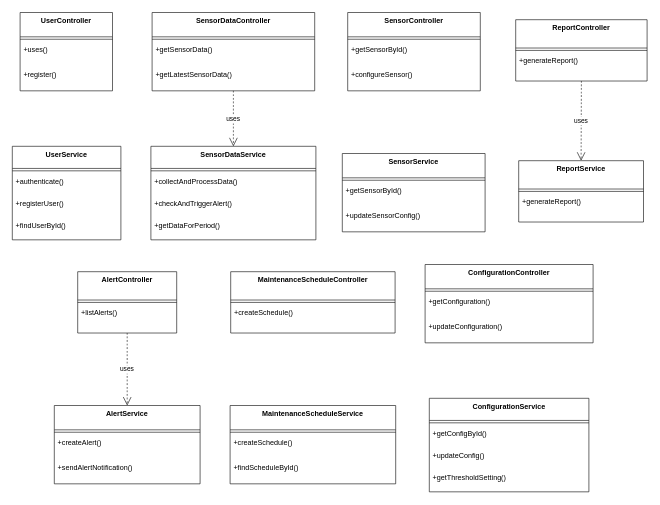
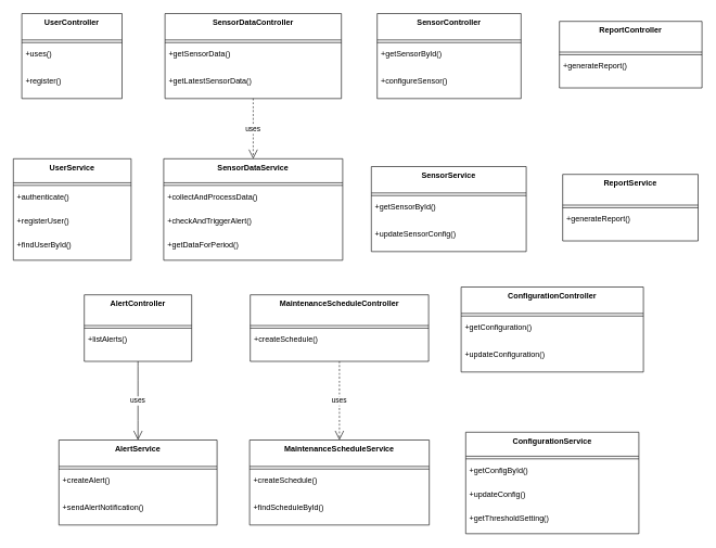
- <mxCell id="58" value="uses" style="curved=1;dashed=1;startArrow=none;endArrow=open;endSize=12;exitX=0.5;exitY=1;entryX=0.5;entryY=0;rounded=0;" edge="1" parent="1" source="14" target="41"><mxGeometry relative="1" as="geometry"><Array as="points" /></mxGeometry></mxCell>
+ <mxCell id="60" value="uses" style="curved=1;dashed=1;startArrow=none;endArrow=open;endSize=12;exitX=0.5;exitY=1;entryX=0.5;entryY=0;rounded=0;" edge="1" parent="1" source="20" target="48"><mxGeometry relative="1" as="geometry"><Array as="points" /></mxGeometry></mxCell>
- <mxCell id="59" value="uses" style="curved=1;dashed=1;startArrow=none;endArrow=open;endSize=12;exitX=0.5;exitY=1;entryX=0.5;entryY=0;rounded=0;" edge="1" parent="1" source="17" target="44"><mxGeometry relative="1" as="geometry"><Array as="points" /></mxGeometry></mxCell>
+ <mxCell id="59" value="uses" style="curved=1;dashed=0;startArrow=none;endArrow=open;endSize=12;exitX=0.5;exitY=1;entryX=0.5;entryY=0;rounded=0;" edge="1" parent="1" source="17" target="44"><mxGeometry relative="1" as="geometry"><Array as="points" /></mxGeometry></mxCell>
